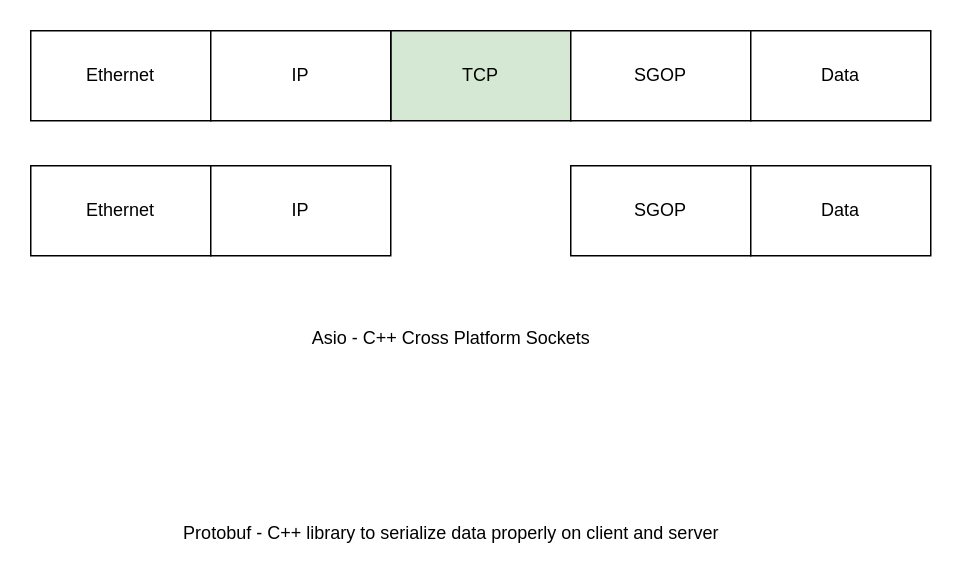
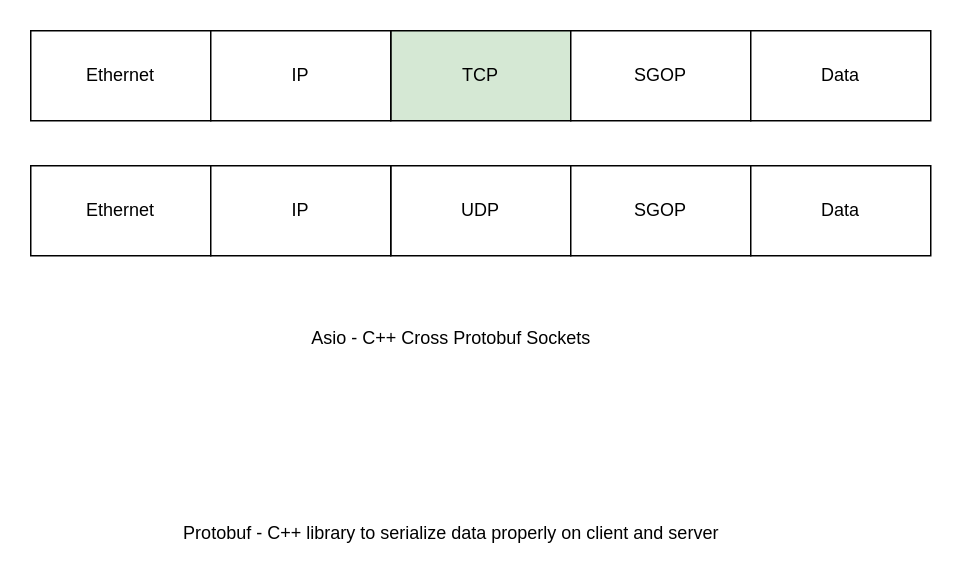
+ <mxCell id="6" value="UDP" style="rounded=0;whiteSpace=wrap;html=1;" vertex="1" parent="1"><mxGeometry x="260" y="110" width="120" height="60" as="geometry" /></mxCell>
- <mxCell id="13" value="Asio - C++ Cross Platform Sockets" style="text;html=1;align=center;verticalAlign=middle;resizable=0;points=[];autosize=1;strokeColor=none;fillColor=none;" vertex="1" parent="1"><mxGeometry x="195" y="210" width="210" height="30" as="geometry" /></mxCell>
+ <mxCell id="13" value="Asio - C++ Cross Protobuf Sockets" style="text;html=1;align=center;verticalAlign=middle;resizable=0;points=[];autosize=1;strokeColor=none;fillColor=none;" vertex="1" parent="1"><mxGeometry x="195" y="210" width="210" height="30" as="geometry" /></mxCell>
